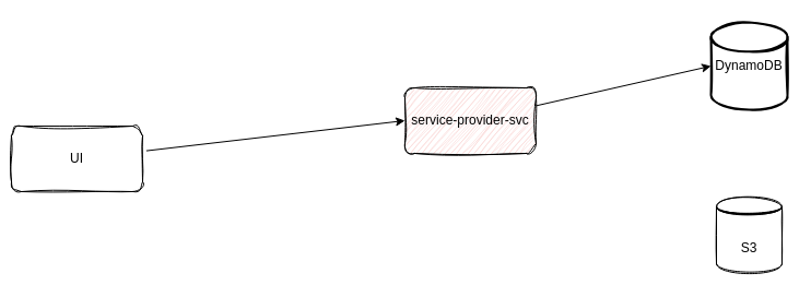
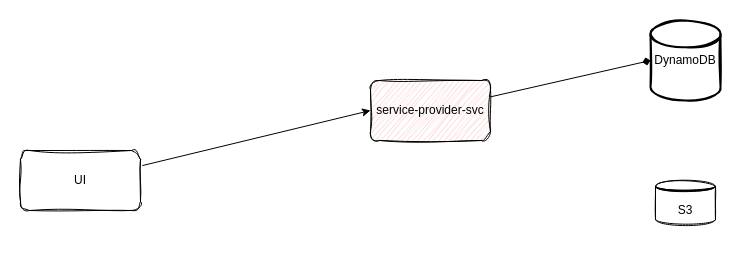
- <mxCell id="4" style="edgeStyle=none;html=1;entryX=0;entryY=0.5;entryDx=0;entryDy=0;entryPerimeter=0;" edge="1" parent="1" source="5" target="6"><mxGeometry relative="1" as="geometry" /></mxCell>
+ <mxCell id="4" style="edgeStyle=none;html=1;entryX=0;entryY=0.5;entryDx=0;entryDy=0;entryPerimeter=0;endArrow=diamond;" edge="1" parent="1" source="5" target="6"><mxGeometry relative="1" as="geometry" /></mxCell>
- <mxCell id="3" value="UI" style="rounded=1;whiteSpace=wrap;html=1;sketch=1;curveFitting=1;jiggle=2;" vertex="1" parent="1"><mxGeometry x="10" y="115" width="120" height="60" as="geometry" /></mxCell>
+ <mxCell id="3" value="UI" style="rounded=1;whiteSpace=wrap;html=1;sketch=1;curveFitting=1;jiggle=2;" vertex="1" parent="1"><mxGeometry x="20" y="150" width="120" height="60" as="geometry" /></mxCell>
- <mxCell id="7" value="S3" style="shape=datastore;whiteSpace=wrap;html=1;sketch=1;" vertex="1" parent="1"><mxGeometry x="655" y="180" width="60" height="70" as="geometry" /></mxCell>
+ <mxCell id="7" value="S3" style="shape=datastore;whiteSpace=wrap;html=1;sketch=1;" vertex="1" parent="1"><mxGeometry x="655" y="180" width="60" height="45" as="geometry" /></mxCell>
